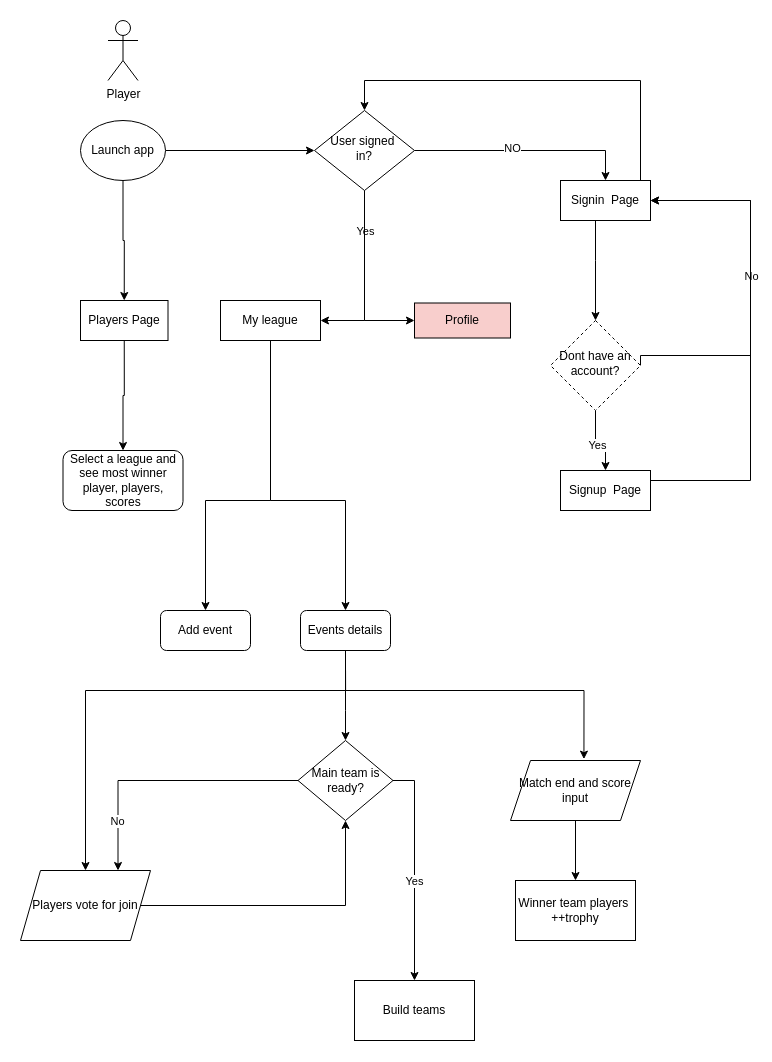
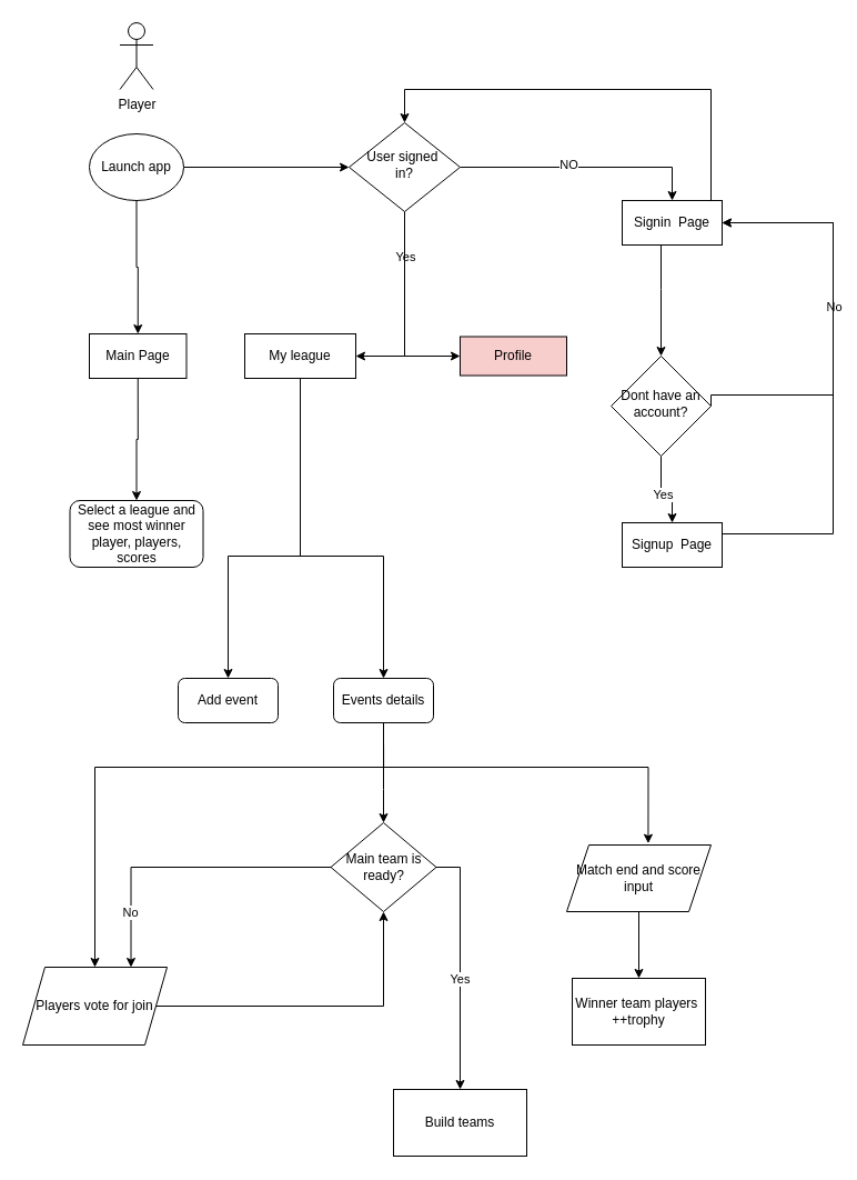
- <mxCell id="23" value="Players Page" style="rounded=0;whiteSpace=wrap;html=1;" vertex="1" parent="1"><mxGeometry x="80" y="300" width="87.5" height="40" as="geometry" /></mxCell>
+ <mxCell id="23" value="Main Page" style="rounded=0;whiteSpace=wrap;html=1;" vertex="1" parent="1"><mxGeometry x="80" y="300" width="87.5" height="40" as="geometry" /></mxCell>
- <mxCell id="20" value="Dont have an account?" style="rhombus;whiteSpace=wrap;html=1;shadow=0;fontFamily=Helvetica;fontSize=12;align=center;strokeWidth=1;spacing=6;spacingTop=-4;dashed=1;" vertex="1" parent="1"><mxGeometry x="550" y="320" width="90" height="90" as="geometry" /></mxCell>
+ <mxCell id="20" value="Dont have an account?" style="rhombus;whiteSpace=wrap;html=1;shadow=0;fontFamily=Helvetica;fontSize=12;align=center;strokeWidth=1;spacing=6;spacingTop=-4;" vertex="1" parent="1"><mxGeometry x="550" y="320" width="90" height="90" as="geometry" /></mxCell>
